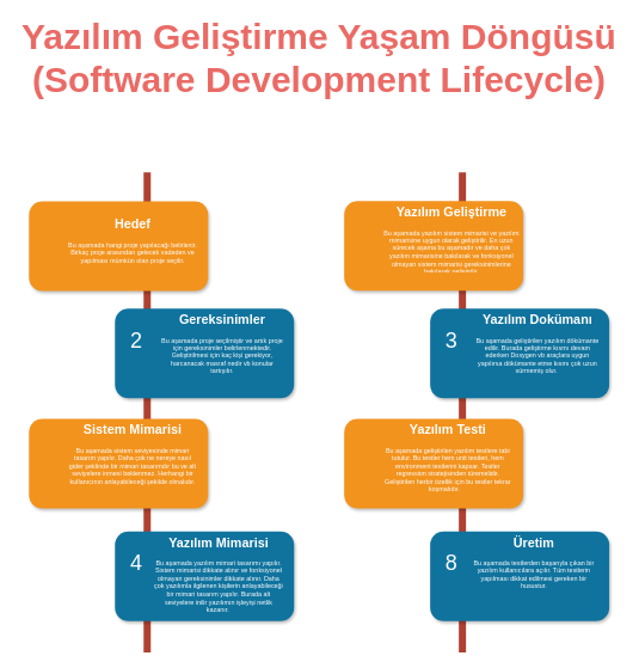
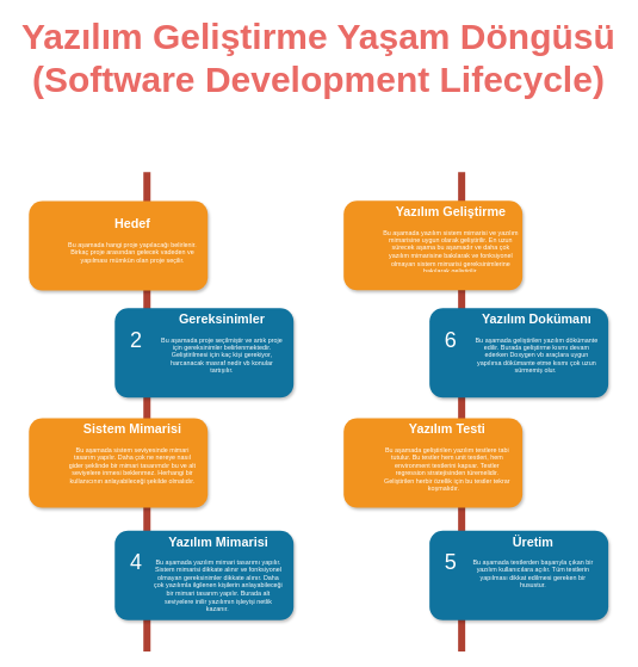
- <mxCell id="17" value="3" style="text;html=1;strokeColor=none;fillColor=none;align=center;verticalAlign=middle;whiteSpace=wrap;fontSize=30;fontColor=#FFFFFF;" vertex="1" parent="1"><mxGeometry x="610" y="464" width="40" height="20" as="geometry" /></mxCell>
+ <mxCell id="17" value="6" style="text;html=1;strokeColor=none;fillColor=none;align=center;verticalAlign=middle;whiteSpace=wrap;fontSize=30;fontColor=#FFFFFF;" vertex="1" parent="1"><mxGeometry x="610" y="464" width="40" height="20" as="geometry" /></mxCell>
- <mxCell id="20" value="8" style="text;html=1;strokeColor=none;fillColor=none;align=center;verticalAlign=middle;whiteSpace=wrap;fontSize=30;fontColor=#FFFFFF;" vertex="1" parent="1"><mxGeometry x="610" y="774" width="40" height="20" as="geometry" /></mxCell>
+ <mxCell id="20" value="5" style="text;html=1;strokeColor=none;fillColor=none;align=center;verticalAlign=middle;whiteSpace=wrap;fontSize=30;fontColor=#FFFFFF;" vertex="1" parent="1"><mxGeometry x="610" y="774" width="40" height="20" as="geometry" /></mxCell>
